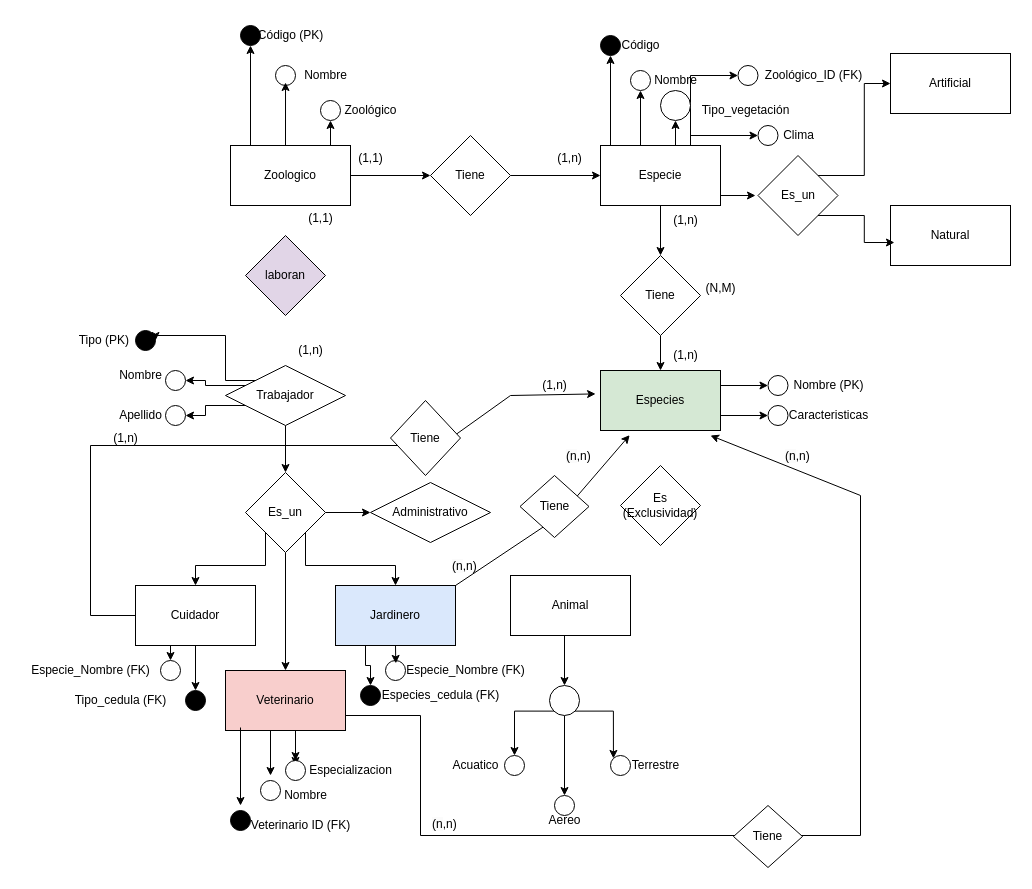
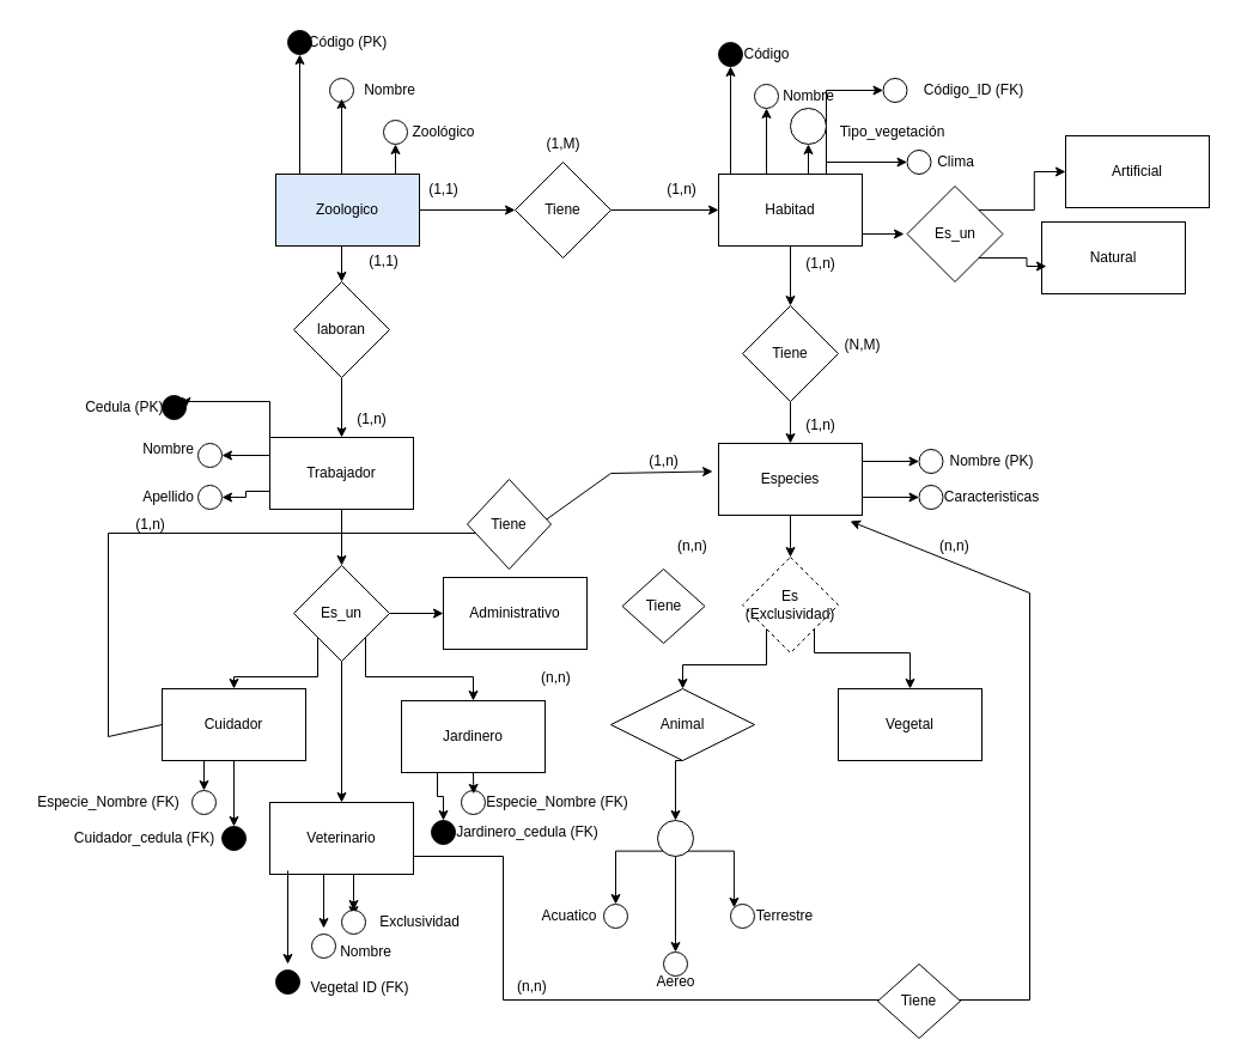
- <mxCell id="128" value="Zoológico_ID (FK)" style="text;html=1;align=center;verticalAlign=middle;resizable=0;points=[];autosize=1;strokeColor=none;fillColor=none;" vertex="1" parent="1"><mxGeometry x="752.5" y="60" width="120" height="30" as="geometry" /></mxCell>
+ <mxCell id="128" value="Código_ID (FK)" style="text;html=1;align=center;verticalAlign=middle;resizable=0;points=[];autosize=1;strokeColor=none;fillColor=none;" vertex="1" parent="1"><mxGeometry x="752.5" y="60" width="120" height="30" as="geometry" /></mxCell>
- <mxCell id="54" value="Artificial" style="rounded=0;whiteSpace=wrap;html=1;" parent="1" vertex="1"><mxGeometry x="890" y="53" width="120" height="60" as="geometry" /></mxCell>
+ <mxCell id="54" value="Artificial" style="rounded=0;whiteSpace=wrap;html=1;" parent="1" vertex="1"><mxGeometry x="890" y="113" width="120" height="60" as="geometry" /></mxCell>
+ <mxCell id="63" value="(1,M)" style="text;html=1;align=center;verticalAlign=middle;resizable=0;points=[];autosize=1;strokeColor=none;fillColor=none;" parent="1" vertex="1"><mxGeometry x="445" y="105" width="50" height="30" as="geometry" /></mxCell>
- <mxCell id="6" value="Zoologico" style="rounded=0;whiteSpace=wrap;html=1;" parent="1" vertex="1"><mxGeometry x="230" y="145" width="120" height="60" as="geometry" /></mxCell>
+ <mxCell id="6" value="Zoologico" style="rounded=0;whiteSpace=wrap;html=1;fillColor=#dae8fc;" parent="1" vertex="1"><mxGeometry x="230" y="145" width="120" height="60" as="geometry" /></mxCell>
- <mxCell id="13" value="Especie" style="rounded=0;whiteSpace=wrap;html=1;" parent="1" vertex="1"><mxGeometry x="600" y="145" width="120" height="60" as="geometry" /></mxCell>
+ <mxCell id="13" value="Habitad" style="rounded=0;whiteSpace=wrap;html=1;" parent="1" vertex="1"><mxGeometry x="600" y="145" width="120" height="60" as="geometry" /></mxCell>
+ <mxCell id="5" style="edgeStyle=orthogonalEdgeStyle;rounded=0;orthogonalLoop=1;jettySize=auto;html=1;exitX=0.5;exitY=1;exitDx=0;exitDy=0;entryX=0.5;entryY=0;entryDx=0;entryDy=0;" parent="1" source="6" target="75" edge="1"><mxGeometry relative="1" as="geometry" /></mxCell>
- <mxCell id="55" value="Natural" style="rounded=0;whiteSpace=wrap;html=1;" parent="1" vertex="1"><mxGeometry x="890" y="205" width="120" height="60" as="geometry" /></mxCell>
+ <mxCell id="55" value="Natural" style="rounded=0;whiteSpace=wrap;html=1;" parent="1" vertex="1"><mxGeometry x="870" y="185" width="120" height="60" as="geometry" /></mxCell>
- <mxCell id="75" value="laboran" style="rhombus;whiteSpace=wrap;html=1;fillColor=#e1d5e7;" parent="1" vertex="1"><mxGeometry x="245" y="235" width="80" height="80" as="geometry" /></mxCell>
+ <mxCell id="75" value="laboran" style="rhombus;whiteSpace=wrap;html=1;" parent="1" vertex="1"><mxGeometry x="245" y="235" width="80" height="80" as="geometry" /></mxCell>
+ <mxCell id="74" style="edgeStyle=orthogonalEdgeStyle;rounded=0;orthogonalLoop=1;jettySize=auto;html=1;exitX=0.5;exitY=1;exitDx=0;exitDy=0;entryX=0.5;entryY=0;entryDx=0;entryDy=0;" parent="1" source="75" target="24" edge="1"><mxGeometry relative="1" as="geometry" /></mxCell>
- <mxCell id="93" value="Tipo (PK)&amp;nbsp;" style="text;html=1;align=center;verticalAlign=middle;resizable=0;points=[];autosize=1;strokeColor=none;fillColor=none;" parent="1" vertex="1"><mxGeometry x="60" y="325" width="90" height="30" as="geometry" /></mxCell>
+ <mxCell id="93" value="Cedula (PK)&amp;nbsp;" style="text;html=1;align=center;verticalAlign=middle;resizable=0;points=[];autosize=1;strokeColor=none;fillColor=none;" parent="1" vertex="1"><mxGeometry x="60" y="325" width="90" height="30" as="geometry" /></mxCell>
- <mxCell id="24" value="Trabajador" style="rhombus;whiteSpace=wrap;html=1;" parent="1" vertex="1"><mxGeometry x="225" y="365" width="120" height="60" as="geometry" /></mxCell>
+ <mxCell id="24" value="Trabajador" style="rounded=0;whiteSpace=wrap;html=1;" parent="1" vertex="1"><mxGeometry x="225" y="365" width="120" height="60" as="geometry" /></mxCell>
- <mxCell id="19" value="Especies" style="rounded=0;whiteSpace=wrap;html=1;fillColor=#d5e8d4;" parent="1" vertex="1"><mxGeometry x="600" y="370" width="120" height="60" as="geometry" /></mxCell>
+ <mxCell id="19" value="Especies" style="rounded=0;whiteSpace=wrap;html=1;" parent="1" vertex="1"><mxGeometry x="600" y="370" width="120" height="60" as="geometry" /></mxCell>
+ <mxCell id="16" style="edgeStyle=orthogonalEdgeStyle;rounded=0;orthogonalLoop=1;jettySize=auto;html=1;exitX=0.5;exitY=1;exitDx=0;exitDy=0;entryX=0.5;entryY=0;entryDx=0;entryDy=0;" parent="1" source="19" target="45" edge="1"><mxGeometry relative="1" as="geometry" /></mxCell>
- <mxCell id="45" value="Es (Exclusividad)" style="rhombus;whiteSpace=wrap;html=1;" parent="1" vertex="1"><mxGeometry x="620" y="465" width="80" height="80" as="geometry" /></mxCell>
+ <mxCell id="45" value="Es (Exclusividad)" style="rhombus;whiteSpace=wrap;html=1;dashed=1;" parent="1" vertex="1"><mxGeometry x="620" y="465" width="80" height="80" as="geometry" /></mxCell>
- <mxCell id="83" value="Administrativo" style="rhombus;whiteSpace=wrap;html=1;" parent="1" vertex="1"><mxGeometry x="370" y="482" width="120" height="60" as="geometry" /></mxCell>
+ <mxCell id="83" value="Administrativo" style="rounded=0;whiteSpace=wrap;html=1;" parent="1" vertex="1"><mxGeometry x="370" y="482" width="120" height="60" as="geometry" /></mxCell>
+ <mxCell id="44" style="edgeStyle=orthogonalEdgeStyle;rounded=0;orthogonalLoop=1;jettySize=auto;html=1;exitX=1;exitY=1;exitDx=0;exitDy=0;entryX=0.5;entryY=0;entryDx=0;entryDy=0;" parent="1" source="45" target="57" edge="1"><mxGeometry relative="1" as="geometry"><Array as="points"><mxPoint x="680" y="545" /><mxPoint x="760" y="545" /></Array></mxGeometry></mxCell>
- <mxCell id="110" value="" style="endArrow=classic;html=1;rounded=0;exitX=1;exitY=0;exitDx=0;exitDy=0;entryX=0.243;entryY=1.077;entryDx=0;entryDy=0;entryPerimeter=0;" edge="1" parent="1" source="89" target="19"><mxGeometry width="50" height="50" relative="1" as="geometry"><mxPoint x="410" y="565" as="sourcePoint" /><mxPoint x="460" y="515" as="targetPoint" /><Array as="points"><mxPoint x="560" y="515" /></Array></mxGeometry></mxCell>
+ <mxCell id="43" style="edgeStyle=orthogonalEdgeStyle;rounded=0;orthogonalLoop=1;jettySize=auto;html=1;exitX=0;exitY=1;exitDx=0;exitDy=0;entryX=0.5;entryY=0;entryDx=0;entryDy=0;" parent="1" source="45" target="59" edge="1"><mxGeometry relative="1" as="geometry"><Array as="points"><mxPoint x="640" y="555" /><mxPoint x="570" y="555" /></Array></mxGeometry></mxCell>
- <mxCell id="59" value="Animal" style="rounded=0;whiteSpace=wrap;html=1;" parent="1" vertex="1"><mxGeometry x="510" y="575" width="120" height="60" as="geometry" /></mxCell>
+ <mxCell id="59" value="Animal" style="rhombus;whiteSpace=wrap;html=1;" parent="1" vertex="1"><mxGeometry x="510" y="575" width="120" height="60" as="geometry" /></mxCell>
+ <mxCell id="57" value="Vegetal" style="rounded=0;whiteSpace=wrap;html=1;" parent="1" vertex="1"><mxGeometry x="700" y="575" width="120" height="60" as="geometry" /></mxCell>
- <mxCell id="87" value="Cuidador" style="rounded=0;whiteSpace=wrap;html=1;" parent="1" vertex="1"><mxGeometry x="135" y="585" width="120" height="60" as="geometry" /></mxCell>
+ <mxCell id="87" value="Cuidador" style="rounded=0;whiteSpace=wrap;html=1;" parent="1" vertex="1"><mxGeometry x="135" y="575" width="120" height="60" as="geometry" /></mxCell>
- <mxCell id="89" value="Jardinero" style="rounded=0;whiteSpace=wrap;html=1;fillColor=#dae8fc;" parent="1" vertex="1"><mxGeometry x="335" y="585" width="120" height="60" as="geometry" /></mxCell>
+ <mxCell id="89" value="Jardinero" style="rounded=0;whiteSpace=wrap;html=1;" parent="1" vertex="1"><mxGeometry x="335" y="585" width="120" height="60" as="geometry" /></mxCell>
- <mxCell id="118" value="Especies_cedula (FK)" style="text;html=1;align=center;verticalAlign=middle;resizable=0;points=[];autosize=1;strokeColor=none;fillColor=none;" vertex="1" parent="1"><mxGeometry x="370" y="680" width="140" height="30" as="geometry" /></mxCell>
+ <mxCell id="118" value="Jardinero_cedula (FK)" style="text;html=1;align=center;verticalAlign=middle;resizable=0;points=[];autosize=1;strokeColor=none;fillColor=none;" vertex="1" parent="1"><mxGeometry x="370" y="680" width="140" height="30" as="geometry" /></mxCell>
- <mxCell id="123" value="Tipo_cedula (FK)" style="text;html=1;align=center;verticalAlign=middle;resizable=0;points=[];autosize=1;strokeColor=none;fillColor=none;" vertex="1" parent="1"><mxGeometry x="50" y="685" width="140" height="30" as="geometry" /></mxCell>
+ <mxCell id="123" value="Cuidador_cedula (FK)" style="text;html=1;align=center;verticalAlign=middle;resizable=0;points=[];autosize=1;strokeColor=none;fillColor=none;" vertex="1" parent="1"><mxGeometry x="50" y="685" width="140" height="30" as="geometry" /></mxCell>
- <mxCell id="84" value="Veterinario" style="rounded=0;whiteSpace=wrap;html=1;fillColor=#f8cecc;" parent="1" vertex="1"><mxGeometry x="225" y="670" width="120" height="60" as="geometry" /></mxCell>
+ <mxCell id="84" value="Veterinario" style="rounded=0;whiteSpace=wrap;html=1;" parent="1" vertex="1"><mxGeometry x="225" y="670" width="120" height="60" as="geometry" /></mxCell>
- <mxCell id="105" value="Especializacion" style="text;html=1;align=center;verticalAlign=middle;resizable=0;points=[];autosize=1;strokeColor=none;fillColor=none;" parent="1" vertex="1"><mxGeometry x="295" y="755" width="110" height="30" as="geometry" /></mxCell>
+ <mxCell id="105" value="Exclusividad" style="text;html=1;align=center;verticalAlign=middle;resizable=0;points=[];autosize=1;strokeColor=none;fillColor=none;" parent="1" vertex="1"><mxGeometry x="295" y="755" width="110" height="30" as="geometry" /></mxCell>
- <mxCell id="103" value="Veterinario ID (FK)" style="text;html=1;align=center;verticalAlign=middle;resizable=0;points=[];autosize=1;strokeColor=none;fillColor=none;" parent="1" vertex="1"><mxGeometry x="240" y="810" width="120" height="30" as="geometry" /></mxCell>
+ <mxCell id="103" value="Vegetal ID (FK)" style="text;html=1;align=center;verticalAlign=middle;resizable=0;points=[];autosize=1;strokeColor=none;fillColor=none;" parent="1" vertex="1"><mxGeometry x="240" y="810" width="120" height="30" as="geometry" /></mxCell>
